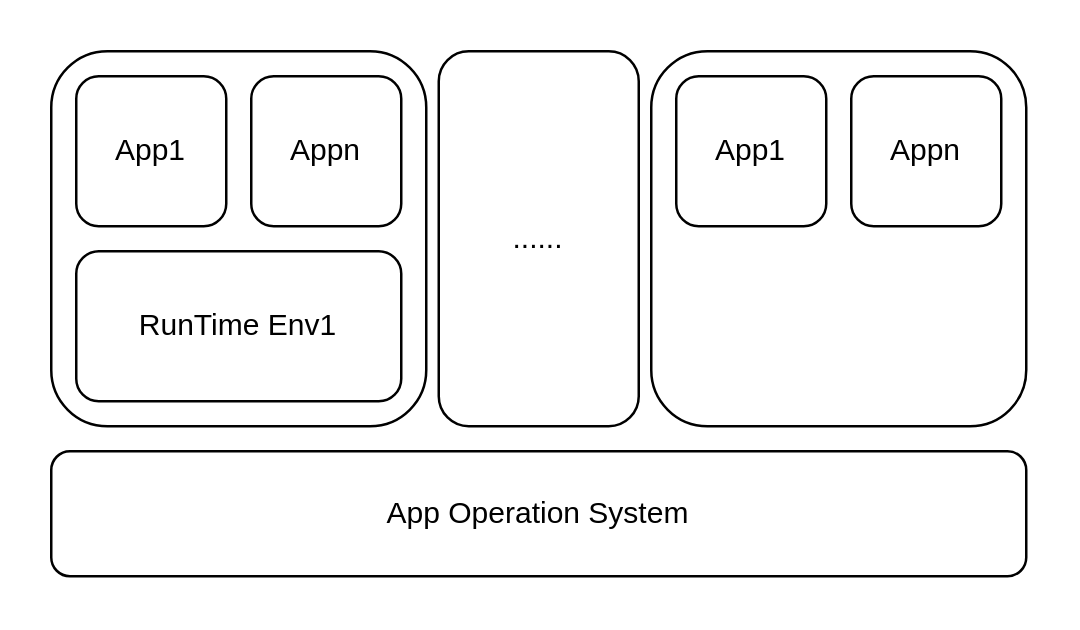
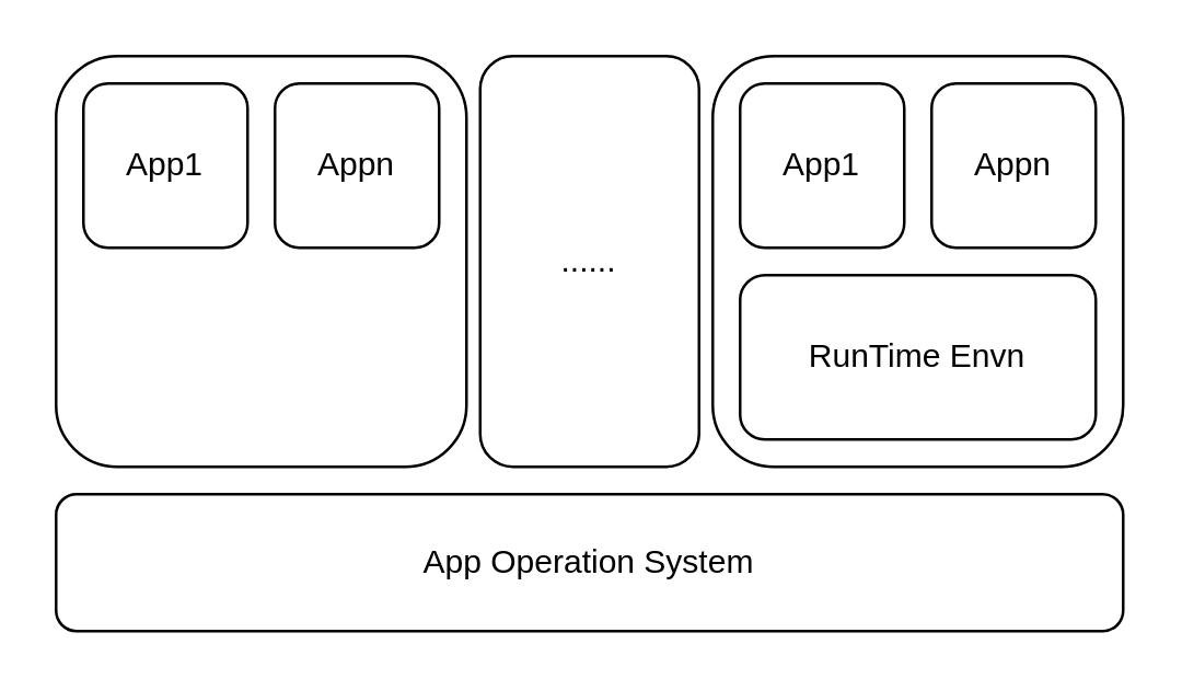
- <mxCell id="4" value="RunTime Env1" style="rounded=1;whiteSpace=wrap;html=1;" vertex="1" parent="1"><mxGeometry x="30" y="100" width="130" height="60" as="geometry" /></mxCell>
+ <mxCell id="8" value="RunTime Envn" style="rounded=1;whiteSpace=wrap;html=1;" vertex="1" parent="1"><mxGeometry x="270" y="100" width="130" height="60" as="geometry" /></mxCell>
